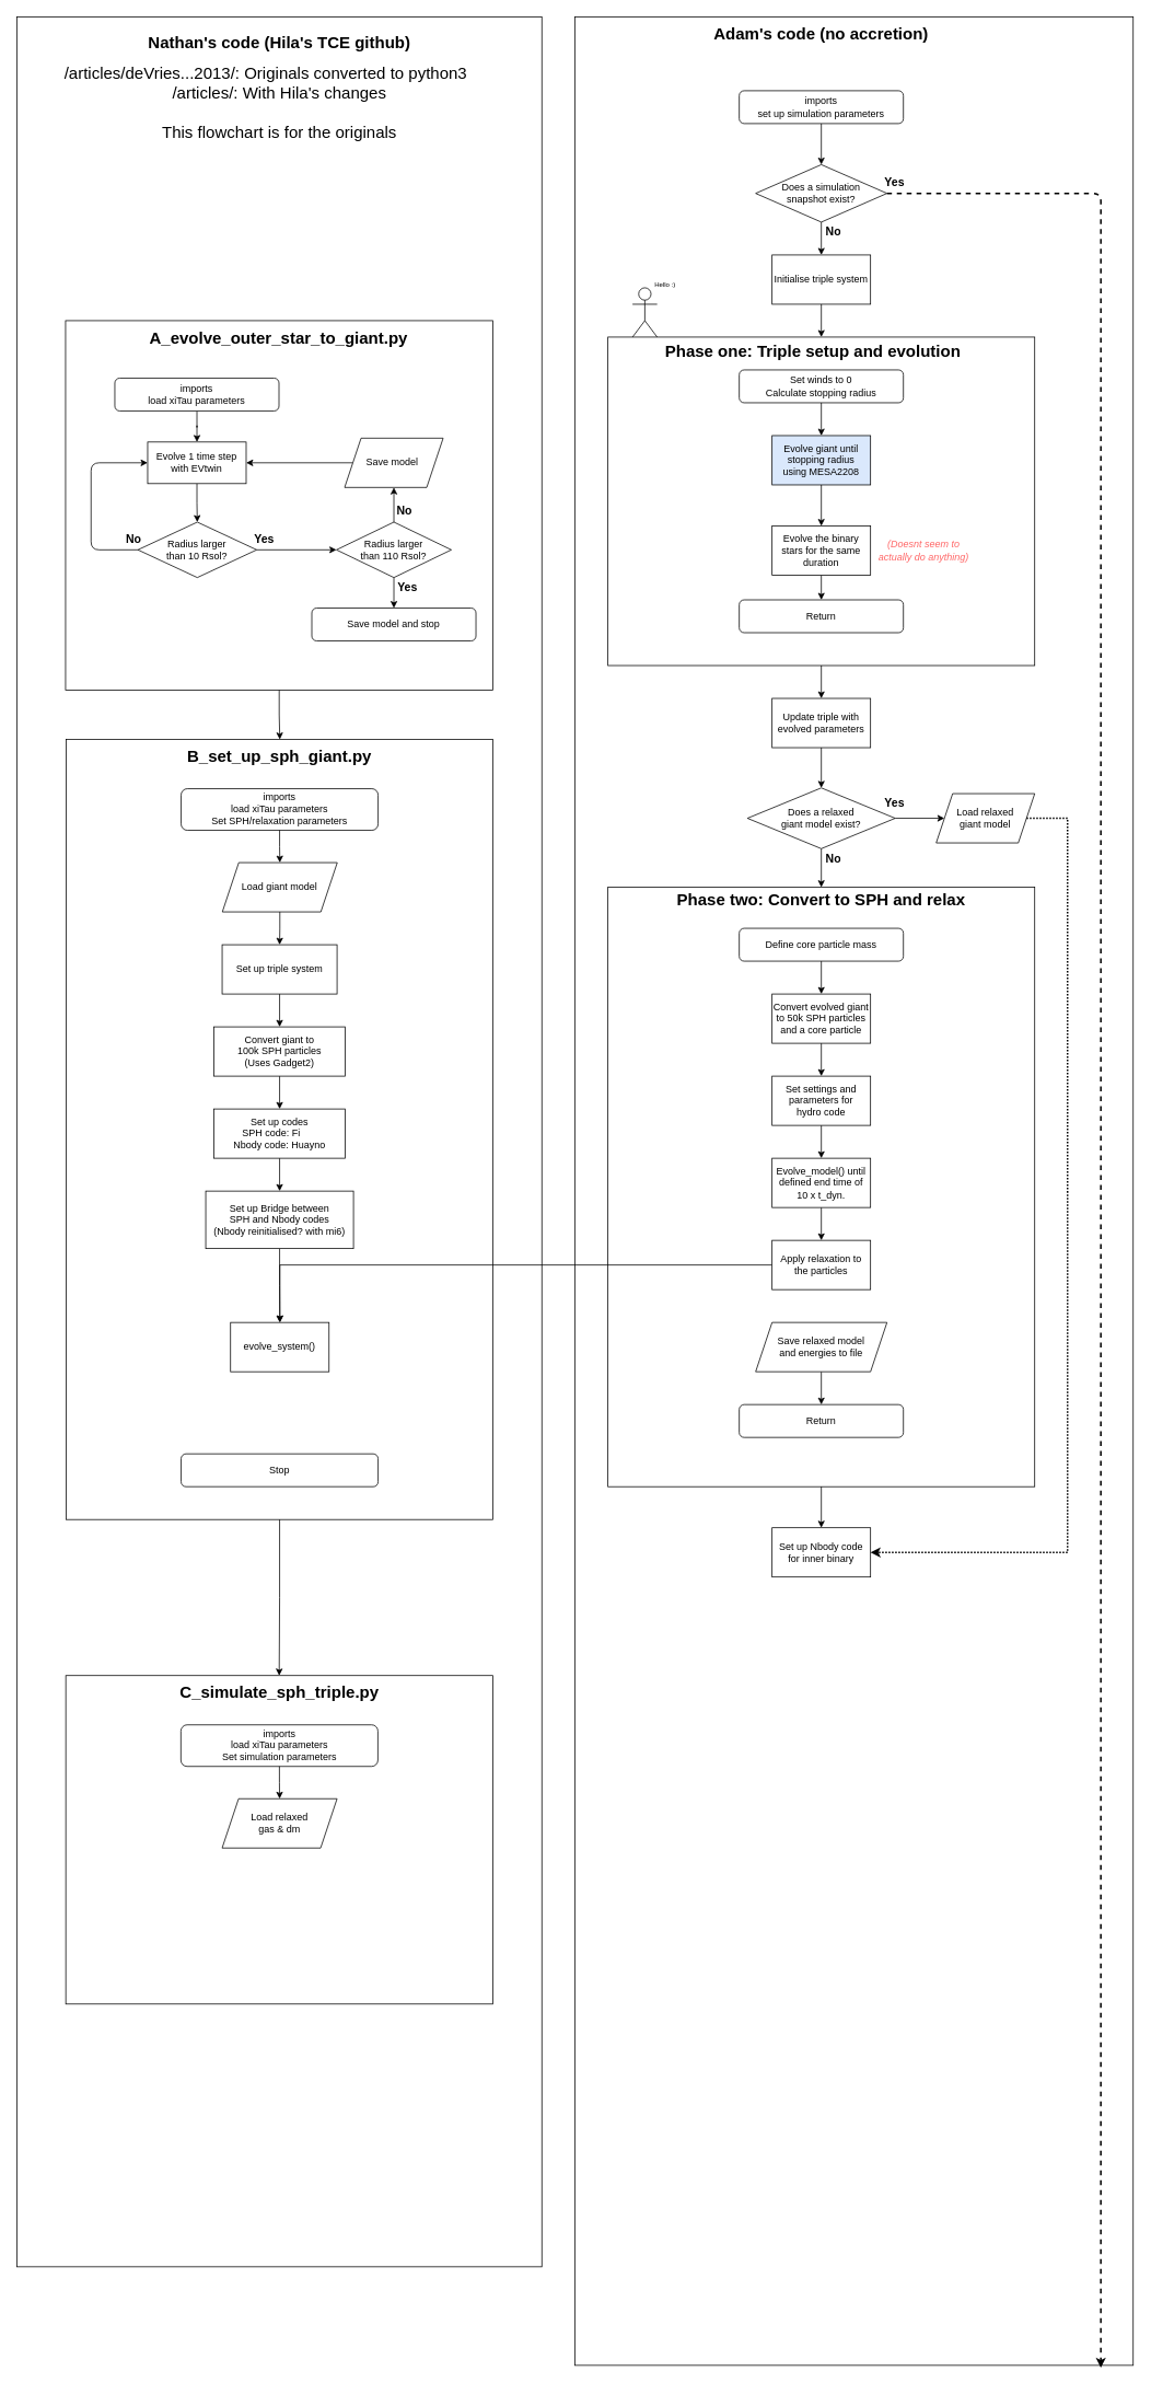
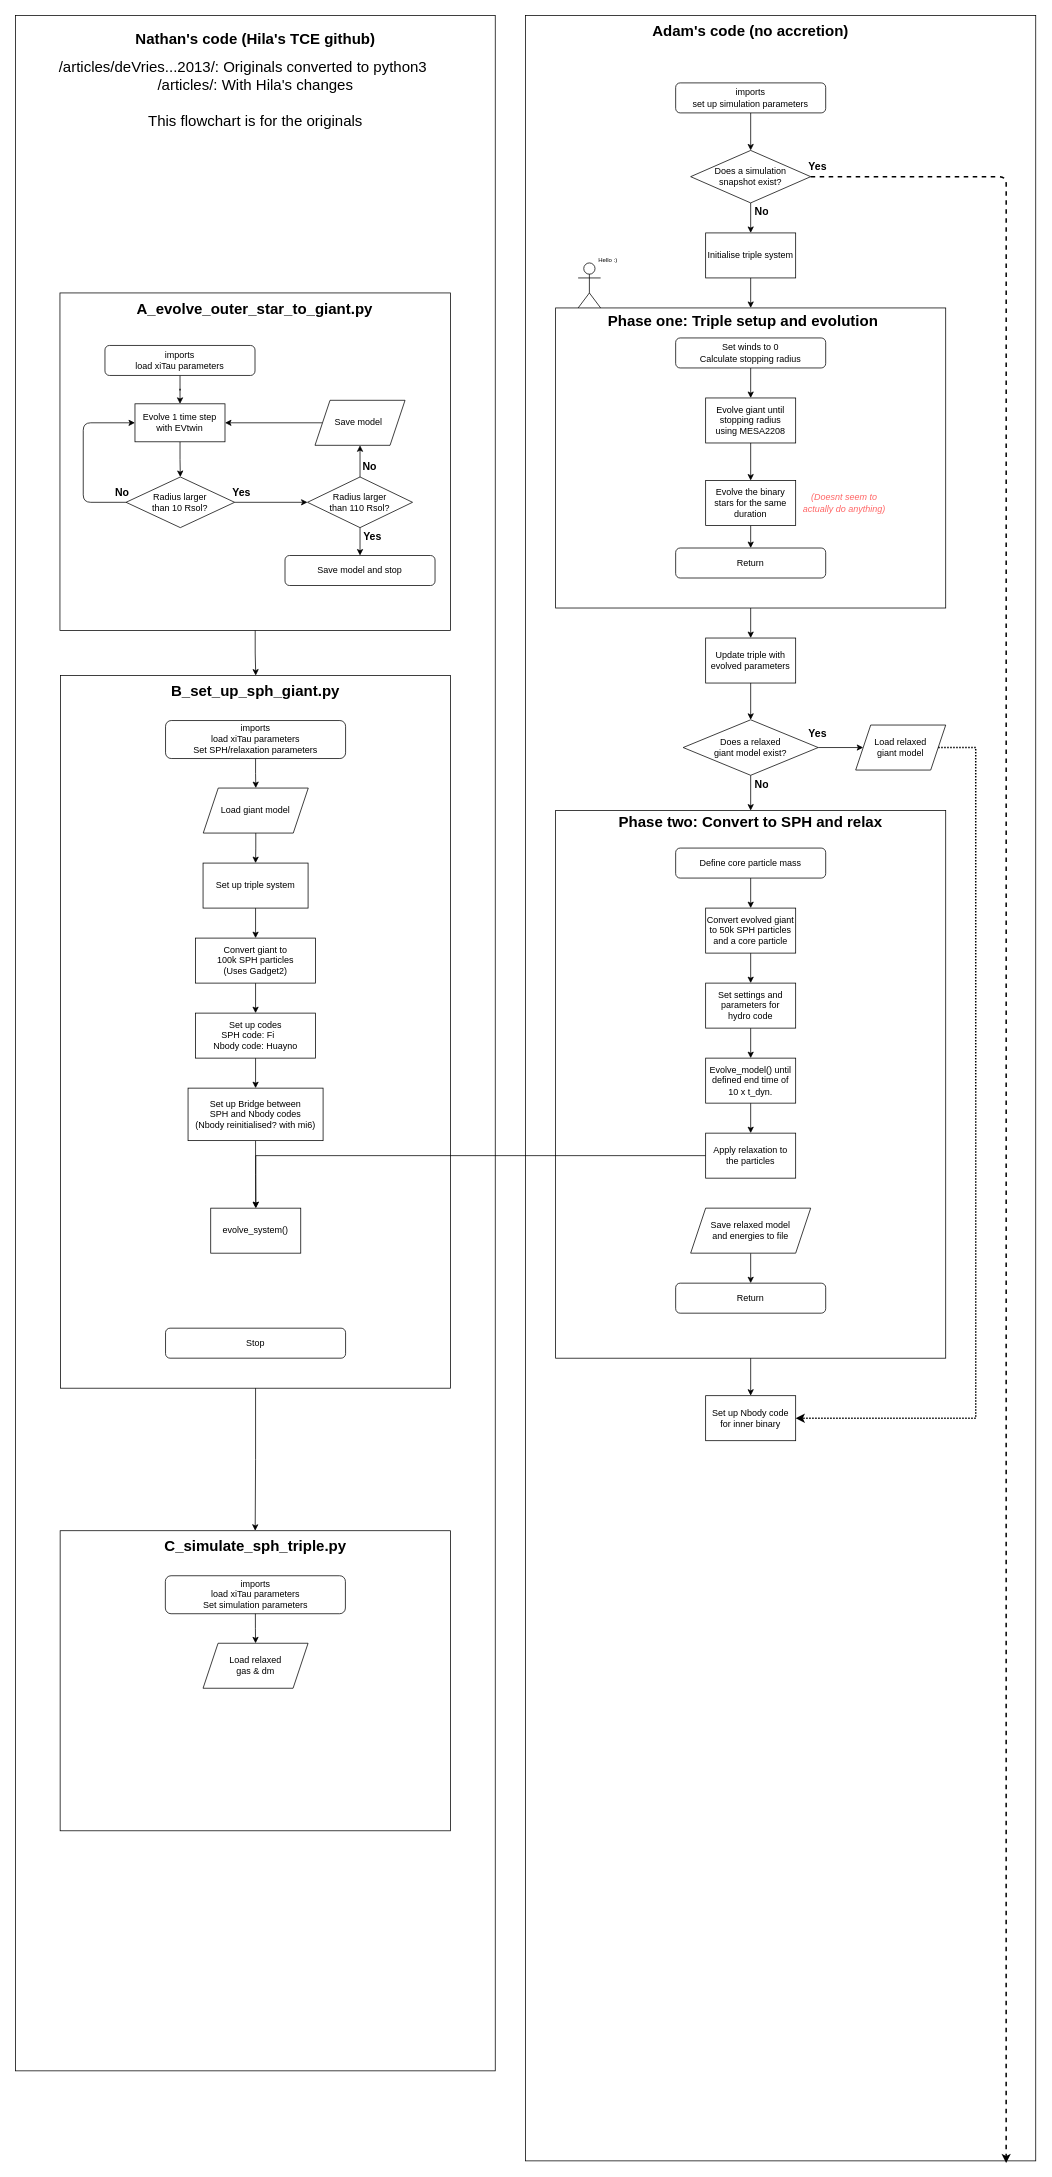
- <mxCell id="25" value="Evolve giant until stopping radius&lt;br&gt;using MESA2208" style="rounded=0;whiteSpace=wrap;html=1;fillColor=#dae8fc;" parent="20" vertex="1"><mxGeometry x="200" y="120" width="120" height="60" as="geometry" /></mxCell>
+ <mxCell id="25" value="Evolve giant until stopping radius&lt;br&gt;using MESA2208" style="rounded=0;whiteSpace=wrap;html=1;" parent="20" vertex="1"><mxGeometry x="200" y="120" width="120" height="60" as="geometry" /></mxCell>
